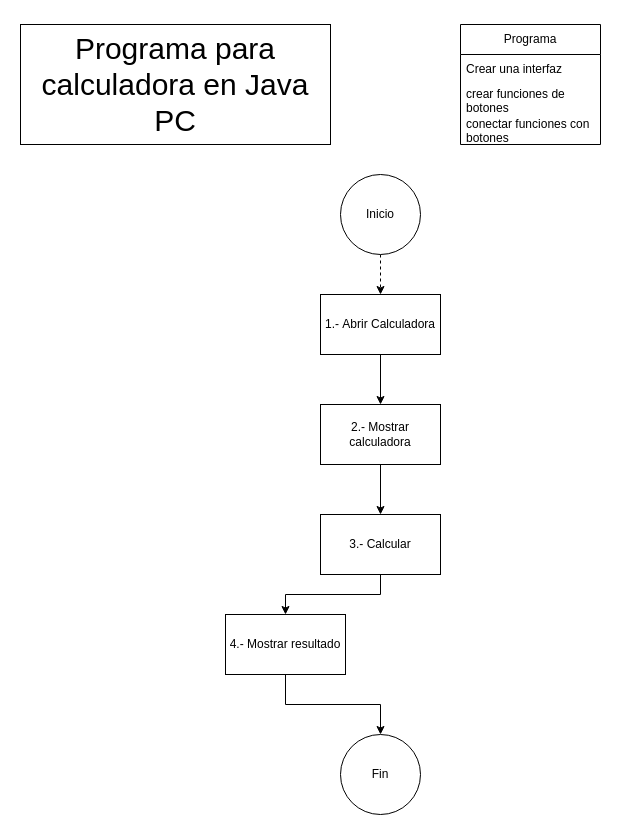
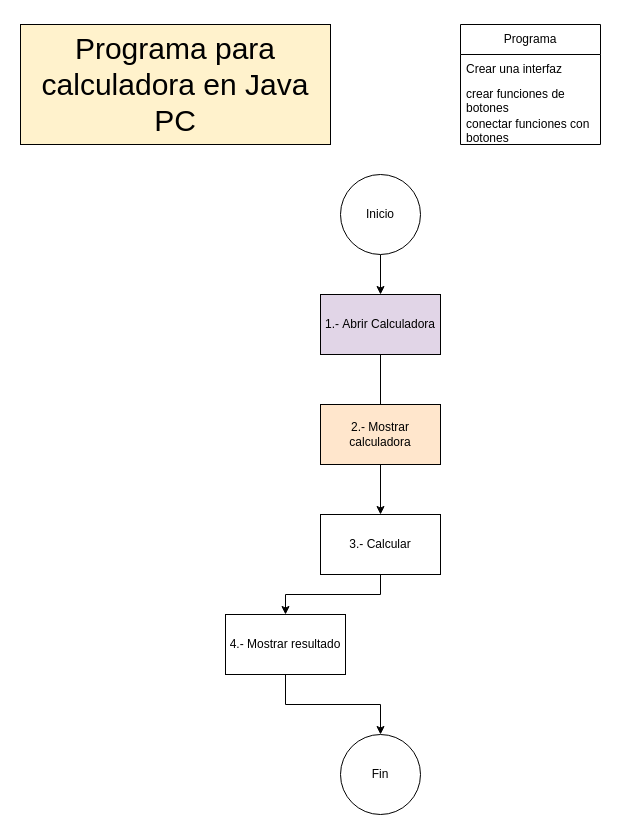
- <mxCell id="2" value="&lt;p style=&quot;line-height: 120%; font-size: 30px;&quot;&gt;Programa para calculadora en Java PC&lt;/p&gt;" style="rounded=0;whiteSpace=wrap;html=1;" vertex="1" parent="1"><mxGeometry x="20" y="20" width="310" height="120" as="geometry" /></mxCell>
+ <mxCell id="2" value="&lt;p style=&quot;line-height: 120%; font-size: 30px;&quot;&gt;Programa para calculadora en Java PC&lt;/p&gt;" style="rounded=0;whiteSpace=wrap;html=1;fillColor=#fff2cc;" vertex="1" parent="1"><mxGeometry x="20" y="20" width="310" height="120" as="geometry" /></mxCell>
- <mxCell id="15" style="edgeStyle=orthogonalEdgeStyle;rounded=0;orthogonalLoop=1;jettySize=auto;html=1;entryX=0.5;entryY=0;entryDx=0;entryDy=0;dashed=1;" edge="1" parent="1" source="16" target="8"><mxGeometry relative="1" as="geometry" /></mxCell>
+ <mxCell id="15" style="edgeStyle=orthogonalEdgeStyle;rounded=0;orthogonalLoop=1;jettySize=auto;html=1;entryX=0.5;entryY=0;entryDx=0;entryDy=0;" edge="1" parent="1" source="16" target="8"><mxGeometry relative="1" as="geometry" /></mxCell>
- <mxCell id="8" value="1.-&amp;nbsp;&lt;span style=&quot;background-color: initial;&quot;&gt;Abrir Calculadora&lt;/span&gt;" style="rounded=0;whiteSpace=wrap;html=1;" vertex="1" parent="1"><mxGeometry x="320" y="290" width="120" height="60" as="geometry" /></mxCell>
+ <mxCell id="8" value="1.-&amp;nbsp;&lt;span style=&quot;background-color: initial;&quot;&gt;Abrir Calculadora&lt;/span&gt;" style="rounded=0;whiteSpace=wrap;html=1;fillColor=#e1d5e7;" vertex="1" parent="1"><mxGeometry x="320" y="290" width="120" height="60" as="geometry" /></mxCell>
- <mxCell id="7" style="edgeStyle=orthogonalEdgeStyle;rounded=0;orthogonalLoop=1;jettySize=auto;html=1;entryX=0.5;entryY=0;entryDx=0;entryDy=0;" edge="1" parent="1" source="8" target="10"><mxGeometry relative="1" as="geometry" /></mxCell>
+ <mxCell id="7" style="edgeStyle=orthogonalEdgeStyle;rounded=0;orthogonalLoop=1;jettySize=auto;html=1;entryX=0.5;entryY=0;entryDx=0;entryDy=0;endArrow=none;" edge="1" parent="1" source="8" target="10"><mxGeometry relative="1" as="geometry" /></mxCell>
- <mxCell id="10" value="2.- Mostrar calculadora" style="rounded=0;whiteSpace=wrap;html=1;" vertex="1" parent="1"><mxGeometry x="320" y="400" width="120" height="60" as="geometry" /></mxCell>
+ <mxCell id="10" value="2.- Mostrar calculadora" style="rounded=0;whiteSpace=wrap;html=1;fillColor=#ffe6cc;" vertex="1" parent="1"><mxGeometry x="320" y="400" width="120" height="60" as="geometry" /></mxCell>
